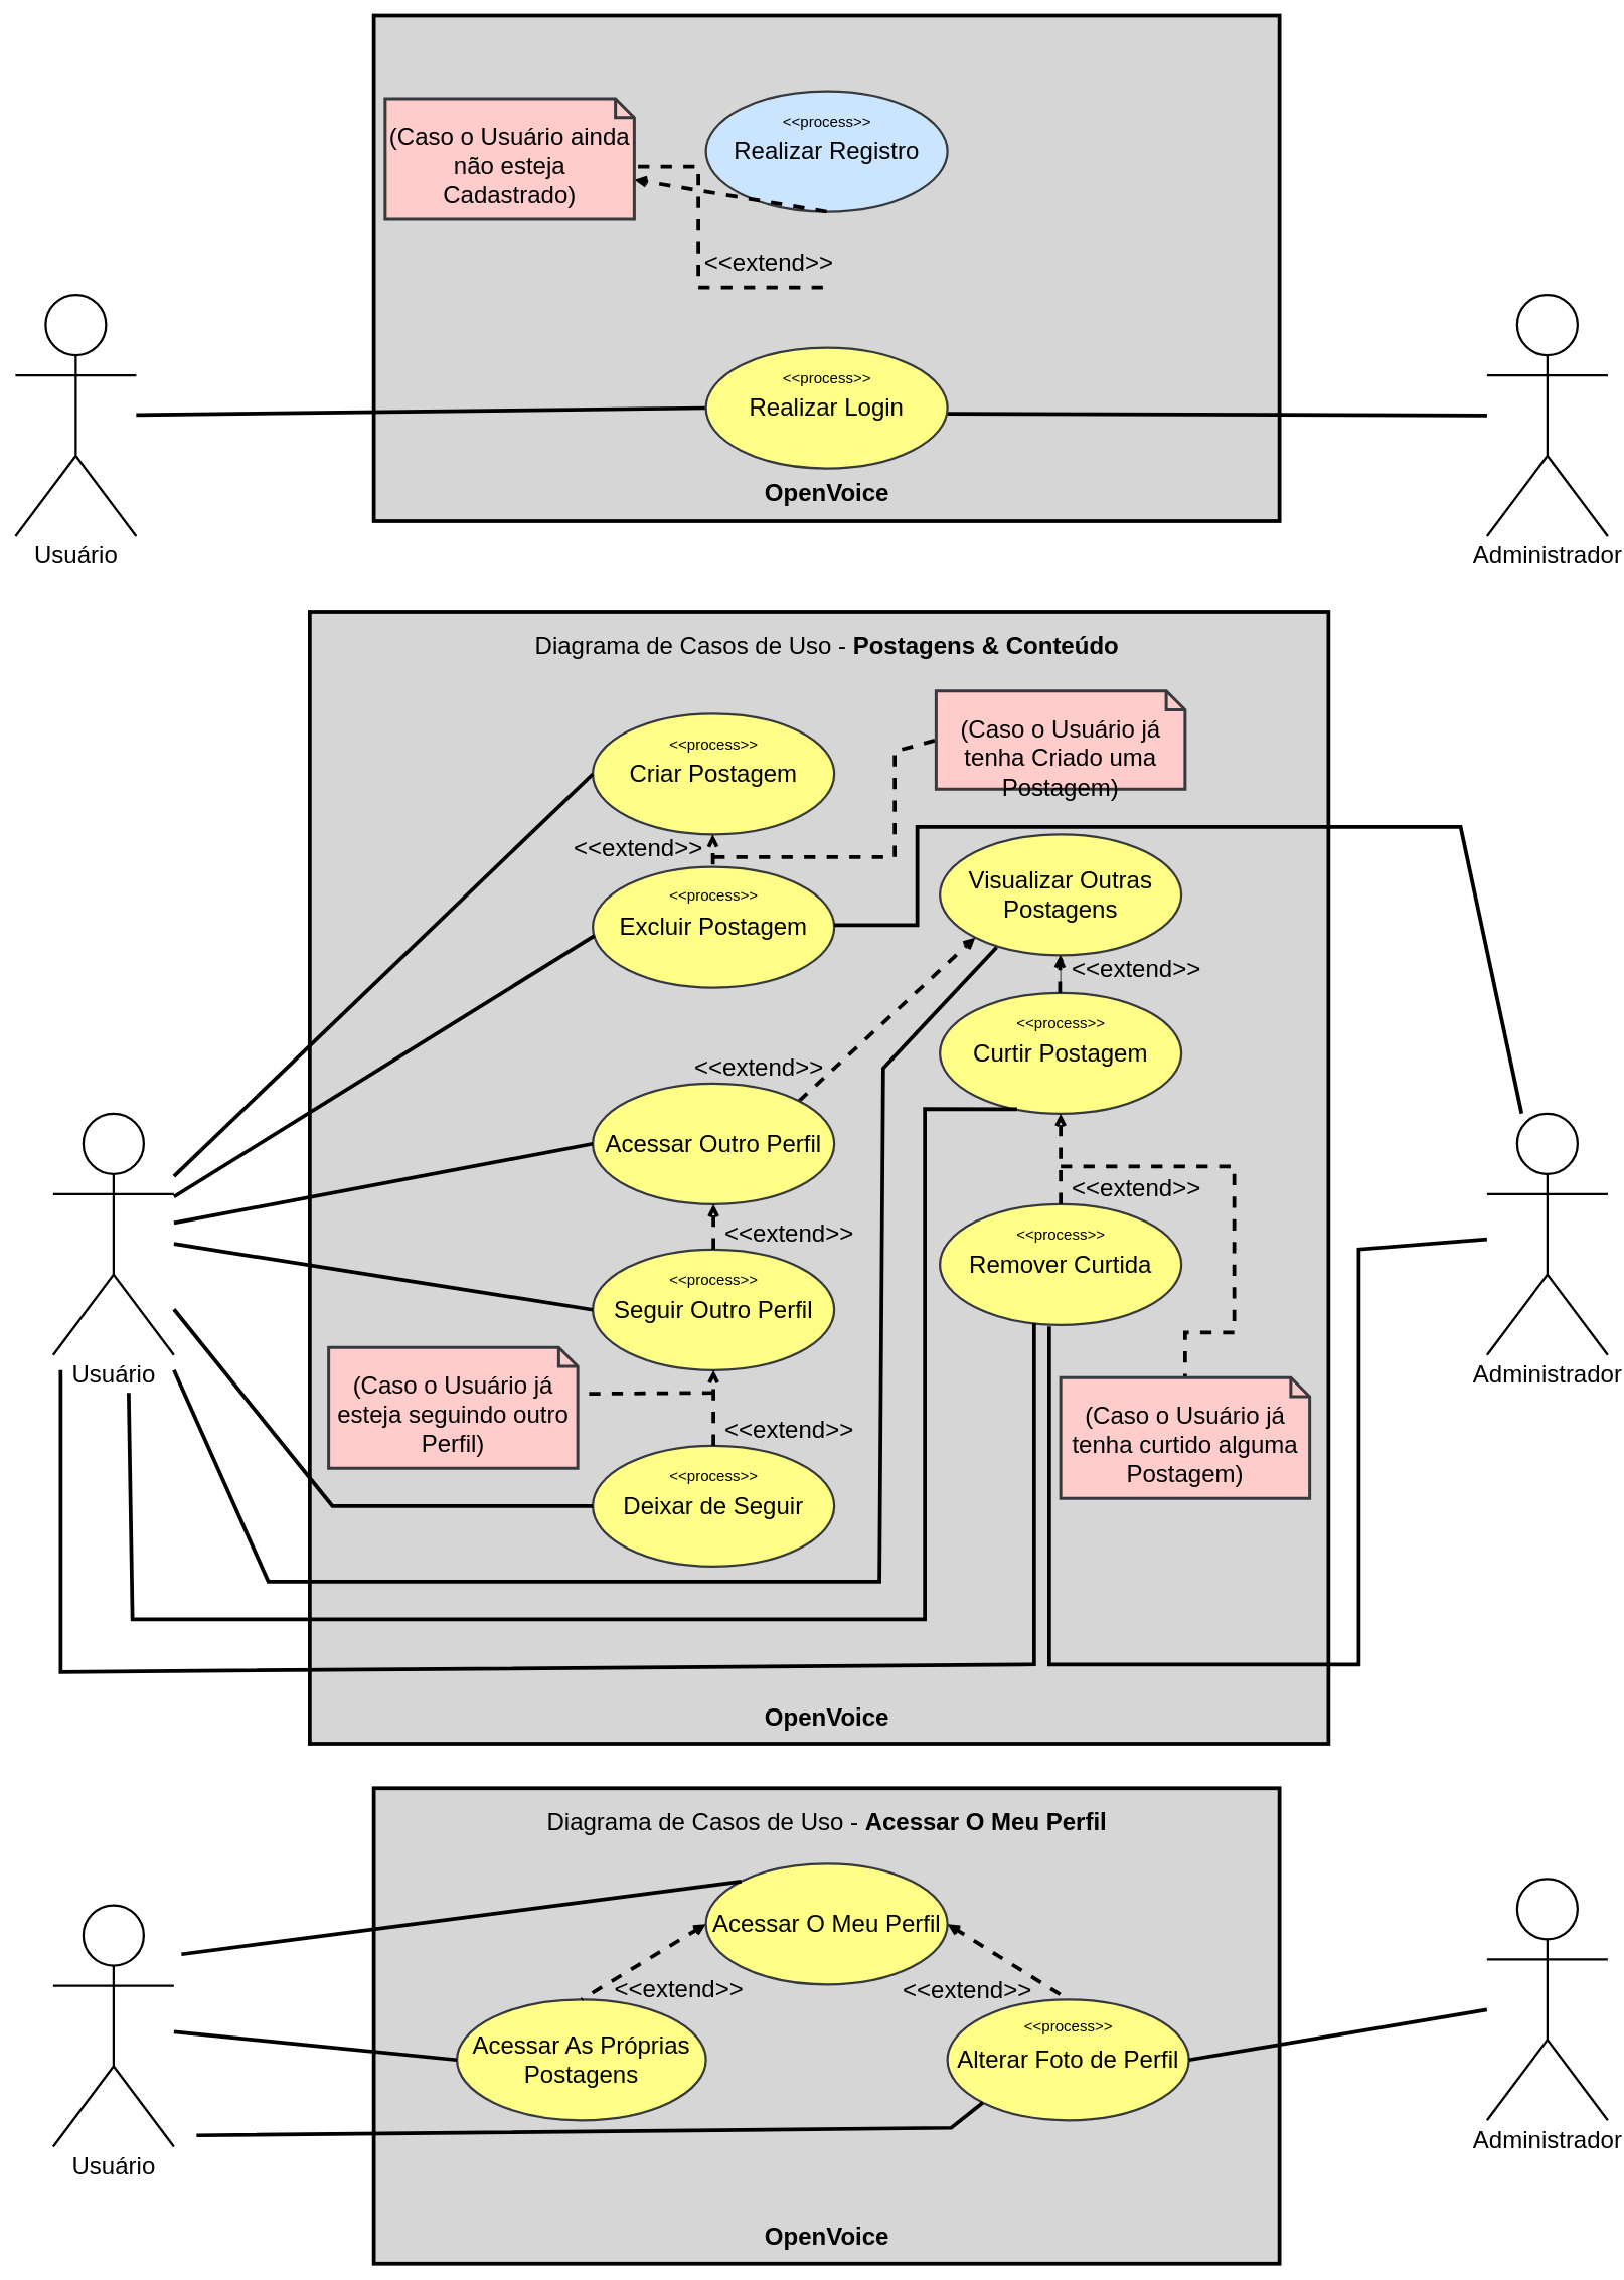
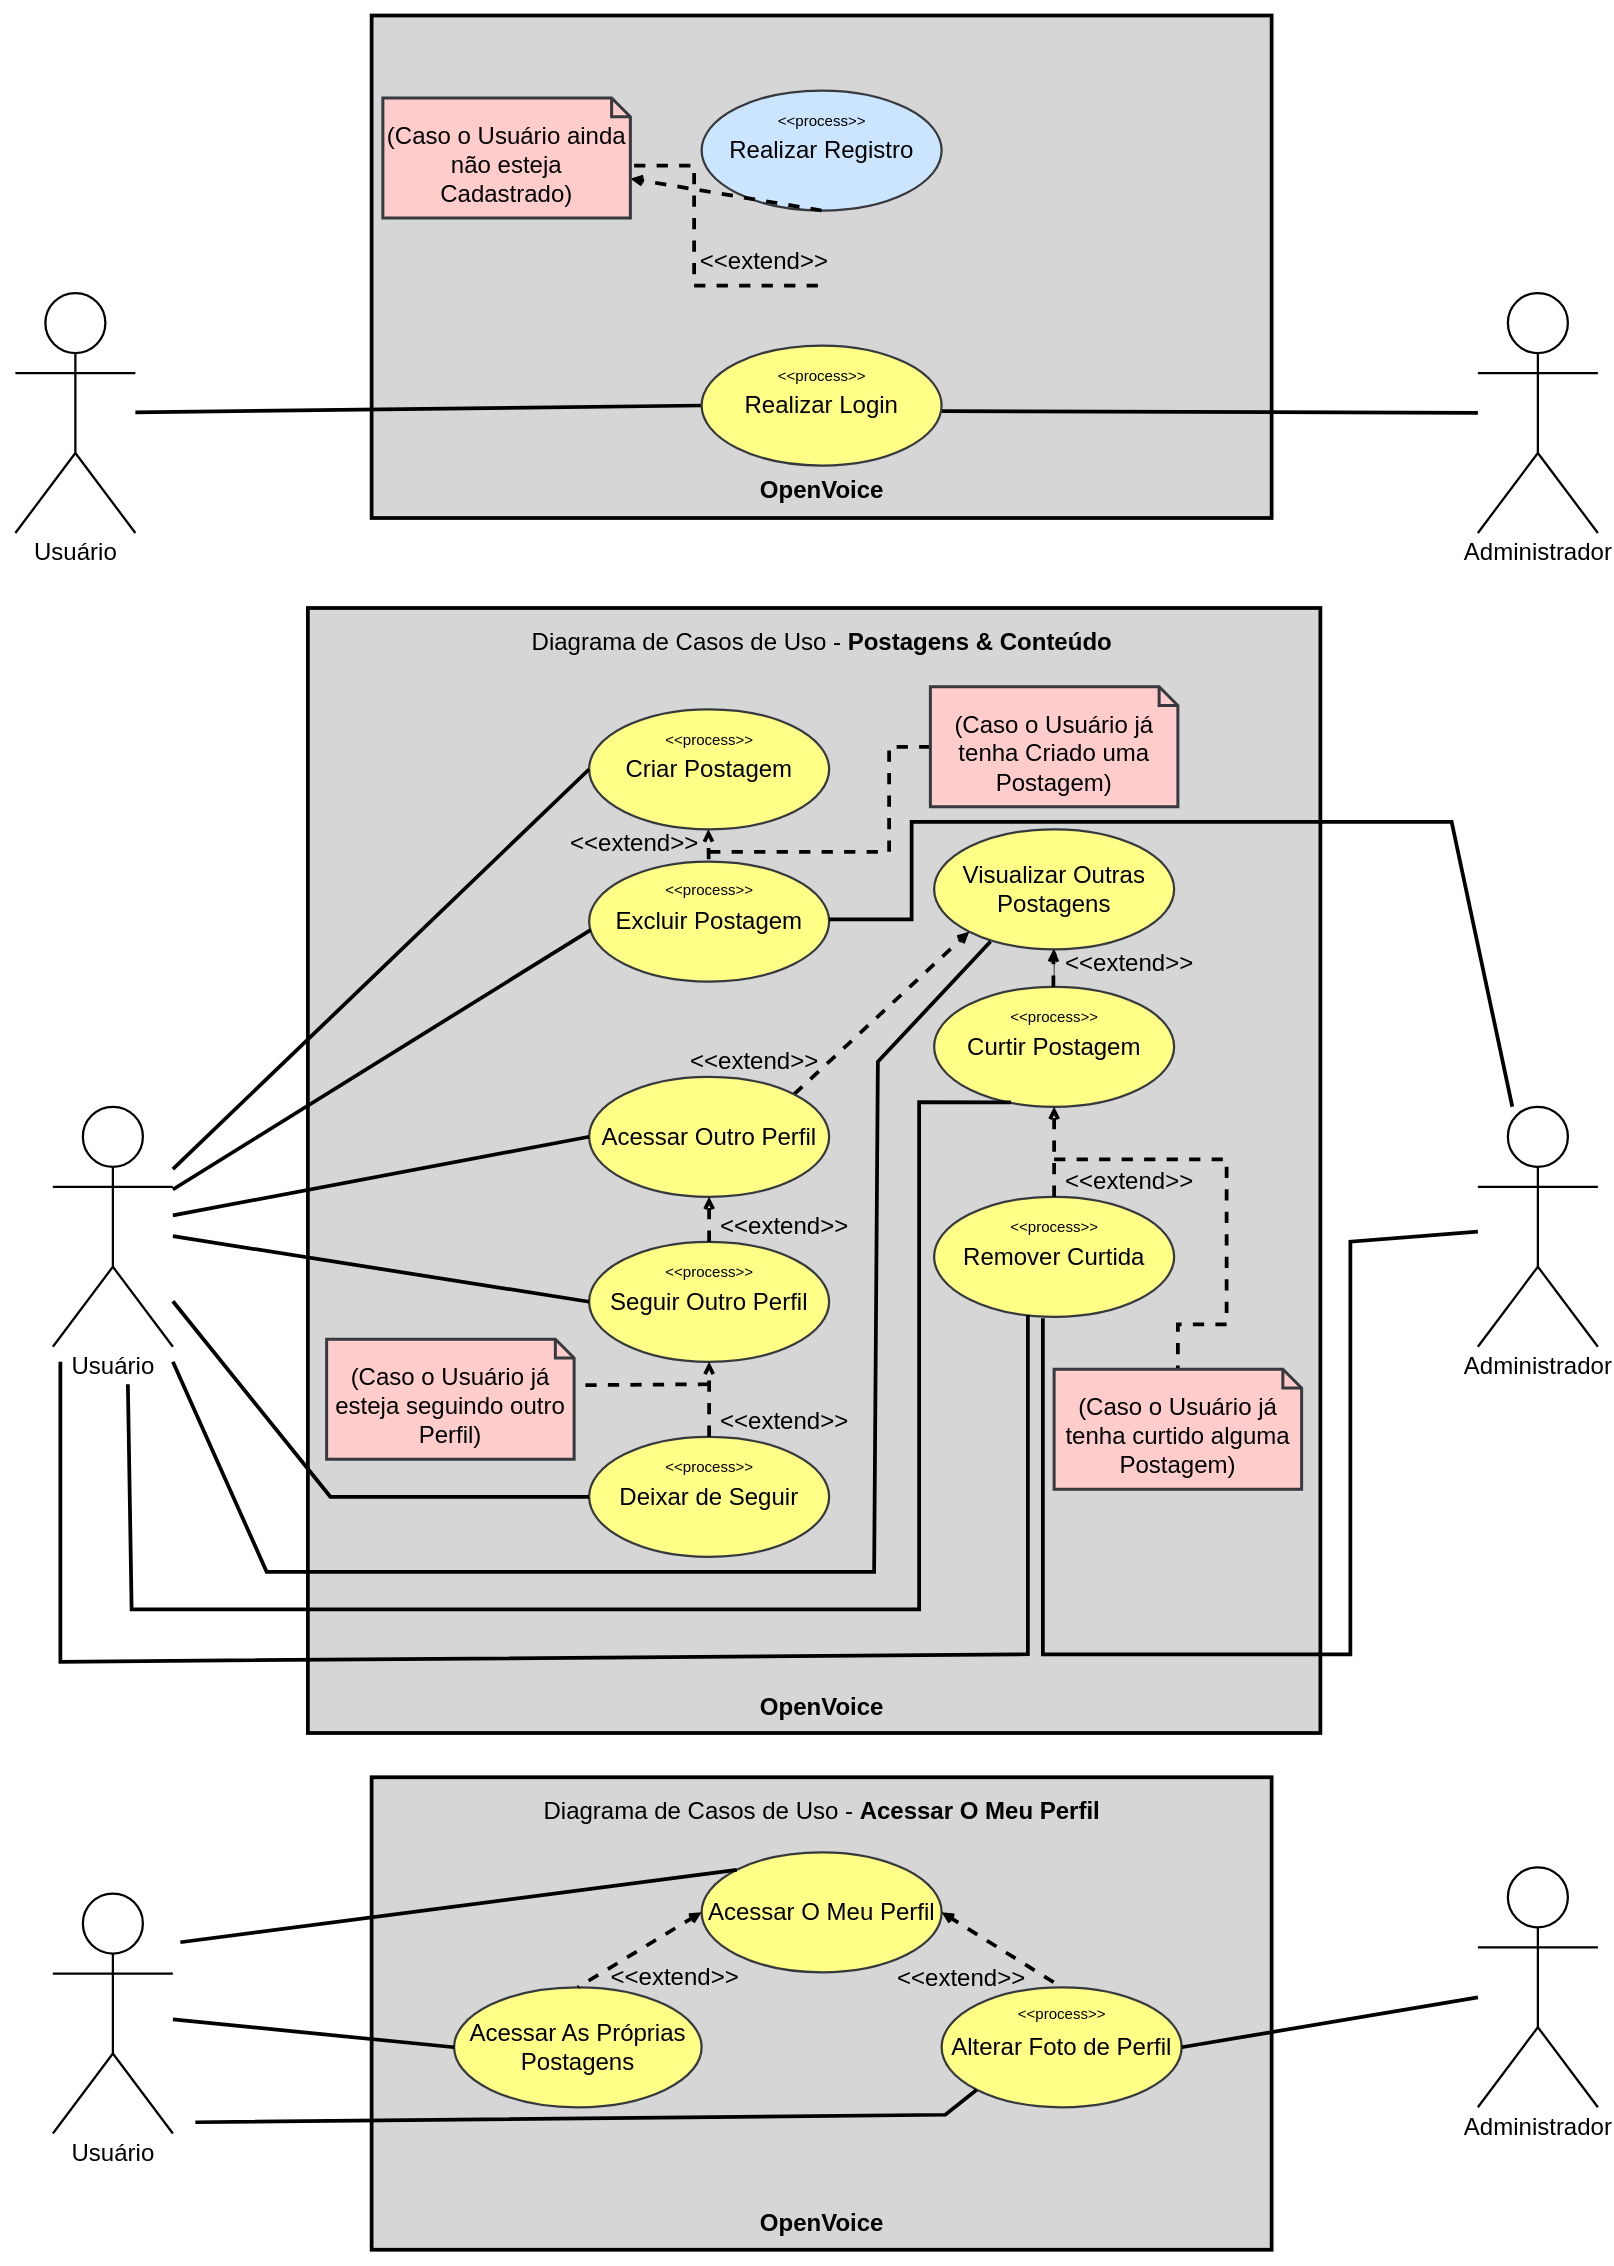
- <mxCell id="25" value="&lt;font style=&quot;font-size: 32px;&quot;&gt;(Caso o Usuário já tenha Criado uma Postagem)&lt;br&gt;&lt;/font&gt;" style="shape=note2;boundedLbl=1;whiteSpace=wrap;html=1;size=25;verticalAlign=top;align=center;strokeWidth=4;fillColor=#ffcccc;strokeColor=#36393d;" vertex="1" parent="1"><mxGeometry x="1240" y="915" width="330" height="130" as="geometry" /></mxCell>
+ <mxCell id="25" value="&lt;font style=&quot;font-size: 32px;&quot;&gt;(Caso o Usuário já tenha Criado uma Postagem)&lt;br&gt;&lt;/font&gt;" style="shape=note2;boundedLbl=1;whiteSpace=wrap;html=1;size=25;verticalAlign=top;align=center;strokeWidth=4;fillColor=#ffcccc;strokeColor=#36393d;" vertex="1" parent="1"><mxGeometry x="1240" y="915" width="330" height="160" as="geometry" /></mxCell>
